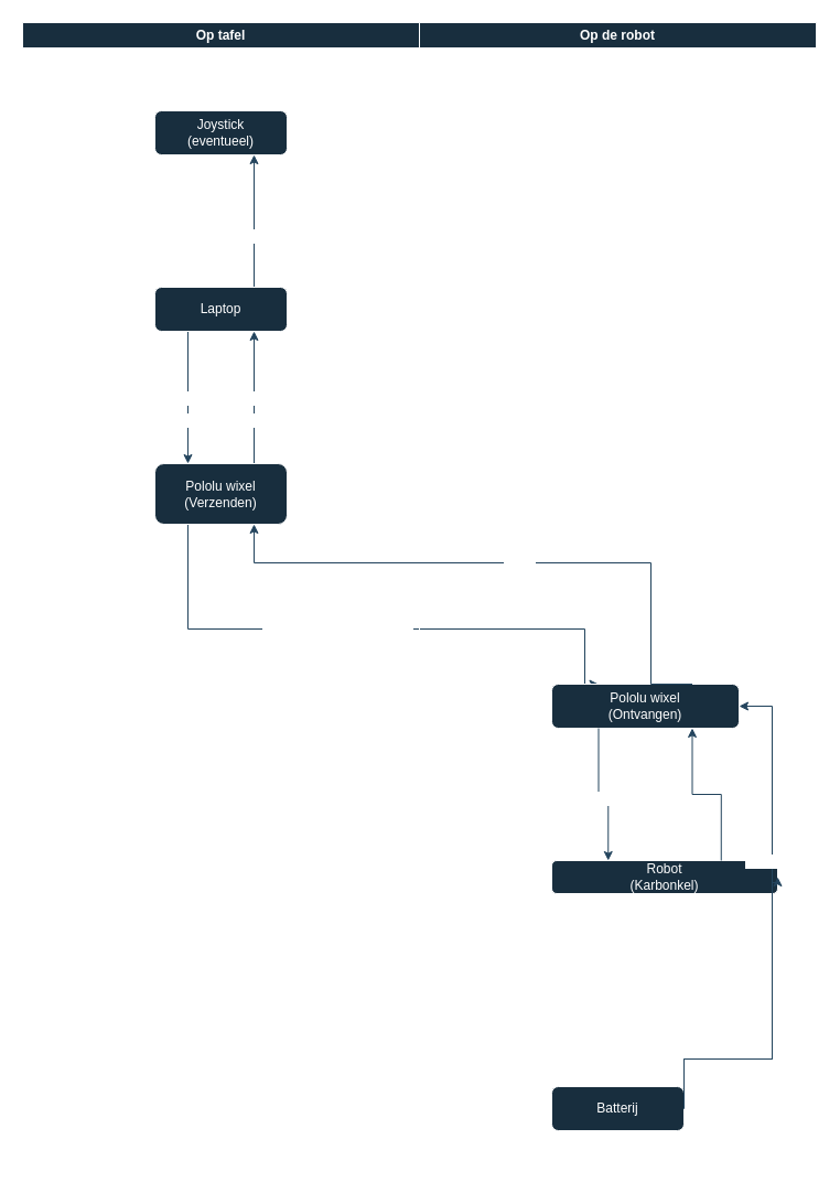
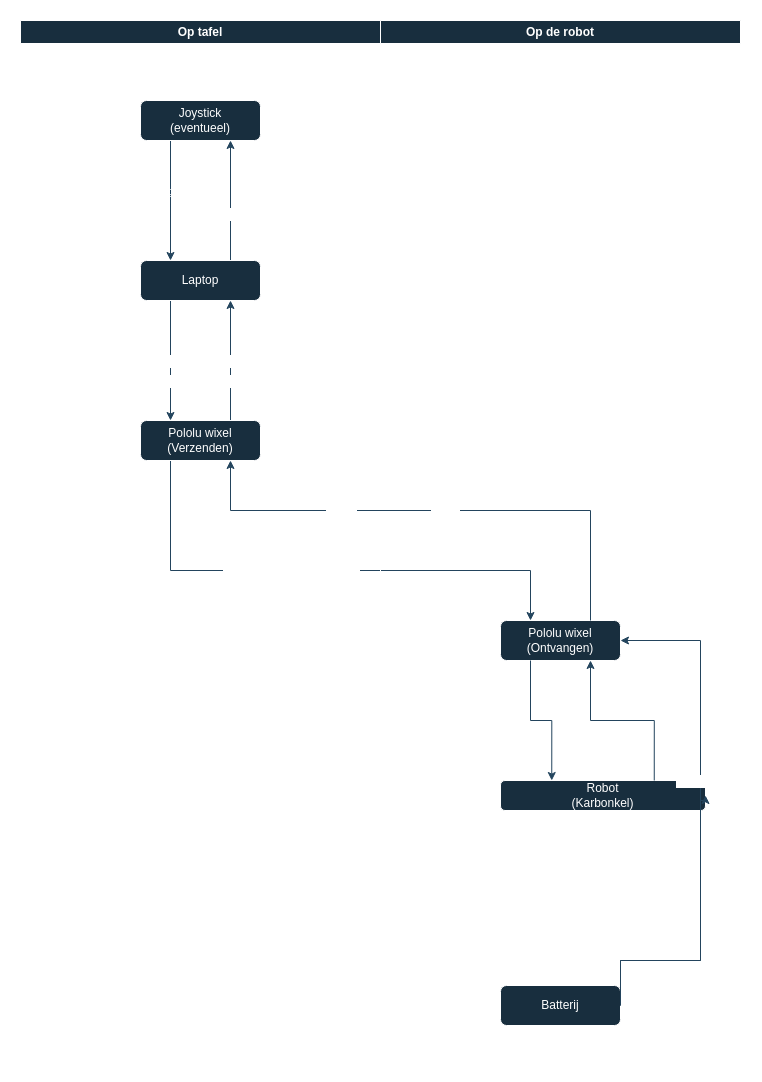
+ <mxCell id="8" style="edgeStyle=orthogonalEdgeStyle;rounded=0;orthogonalLoop=1;jettySize=auto;html=1;exitX=0.25;exitY=1;exitDx=0;exitDy=0;entryX=0.25;entryY=0;entryDx=0;entryDy=0;strokeColor=#23445D;fontColor=default;labelBackgroundColor=none;" edge="1" parent="1" source="10" target="7"><mxGeometry relative="1" as="geometry" /></mxCell>
+ <mxCell id="9" value="Analoge data" style="edgeLabel;html=1;align=center;verticalAlign=middle;resizable=0;points=[];fontColor=#FFFFFF;labelBackgroundColor=none;" vertex="1" connectable="0" parent="8"><mxGeometry x="-0.214" y="-1" relative="1" as="geometry"><mxPoint x="1" y="3" as="offset" /></mxGeometry></mxCell>
- <mxCell id="16" value="Pololu wixel&lt;br&gt;(Verzenden)" style="rounded=1;whiteSpace=wrap;html=1;strokeColor=#FFFFFF;fontColor=#FFFFFF;fillColor=#182E3E;labelBackgroundColor=none;" vertex="1" parent="1"><mxGeometry x="140" y="420" width="120" height="55" as="geometry" /></mxCell>
+ <mxCell id="16" value="Pololu wixel&lt;br&gt;(Verzenden)" style="rounded=1;whiteSpace=wrap;html=1;strokeColor=#FFFFFF;fontColor=#FFFFFF;fillColor=#182E3E;labelBackgroundColor=none;" vertex="1" parent="1"><mxGeometry x="140" y="420" width="120" height="40" as="geometry" /></mxCell>
- <mxCell id="18" value="Pololu wixel&lt;br&gt;(Ontvangen)" style="rounded=1;whiteSpace=wrap;html=1;strokeColor=#FFFFFF;fontColor=#FFFFFF;fillColor=#182E3E;labelBackgroundColor=none;" vertex="1" parent="17"><mxGeometry x="120" y="600" width="170" height="40" as="geometry" /></mxCell>
+ <mxCell id="18" value="Pololu wixel&lt;br&gt;(Ontvangen)" style="rounded=1;whiteSpace=wrap;html=1;strokeColor=#FFFFFF;fontColor=#FFFFFF;fillColor=#182E3E;labelBackgroundColor=none;" vertex="1" parent="17"><mxGeometry x="120" y="600" width="120" height="40" as="geometry" /></mxCell>
